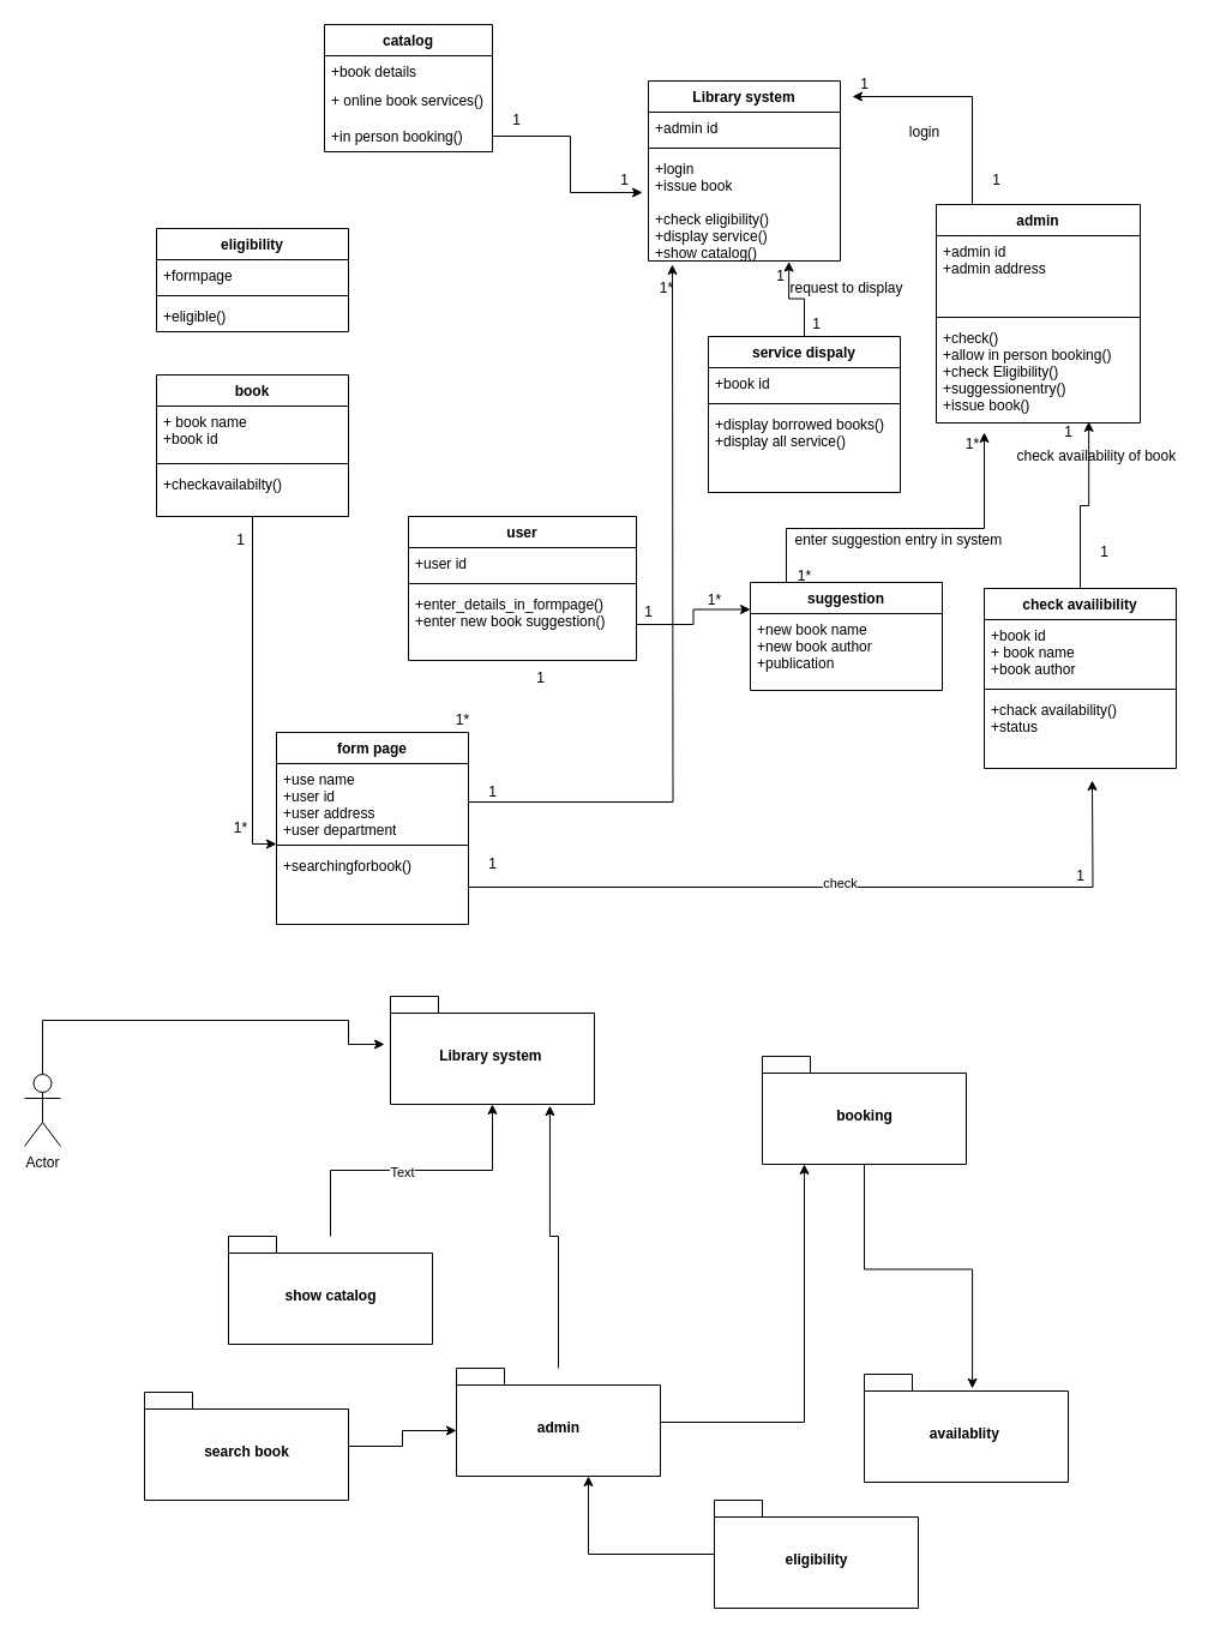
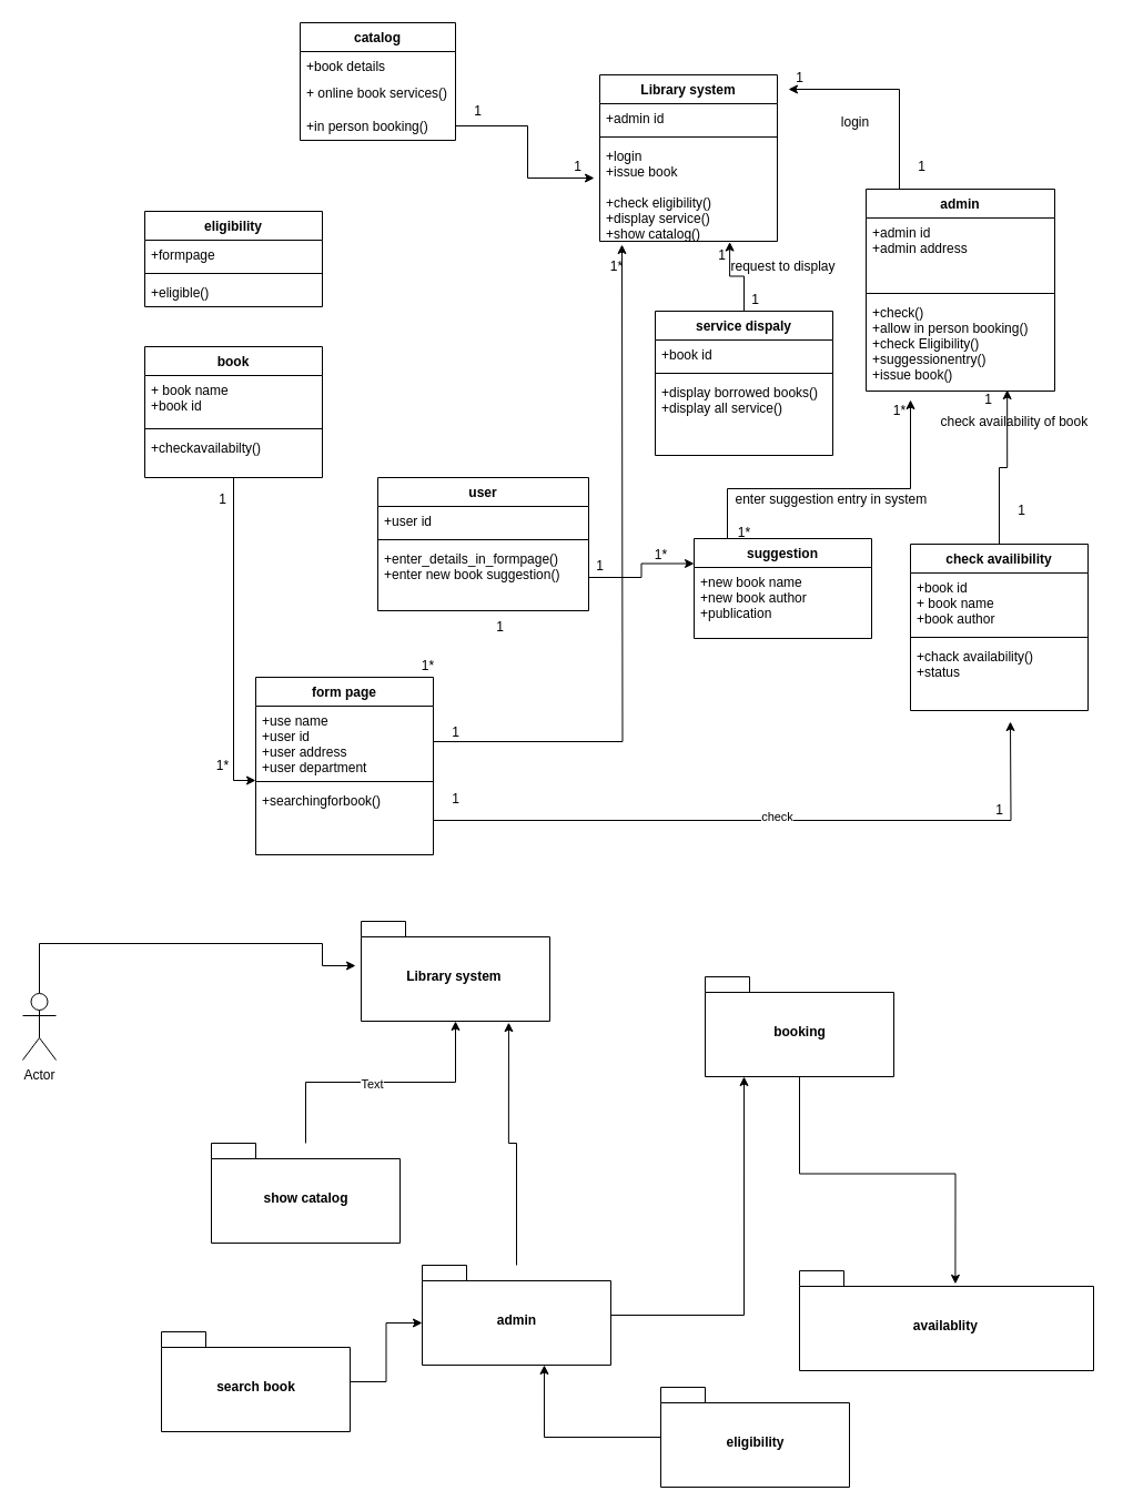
- <mxCell id="81" value="availablity&amp;nbsp;" style="shape=folder;fontStyle=1;spacingTop=10;tabWidth=40;tabHeight=14;tabPosition=left;html=1;" vertex="1" parent="1"><mxGeometry x="720" y="1145" width="170" height="90" as="geometry" /></mxCell>
+ <mxCell id="81" value="availablity&amp;nbsp;" style="shape=folder;fontStyle=1;spacingTop=10;tabWidth=40;tabHeight=14;tabPosition=left;html=1;" vertex="1" parent="1"><mxGeometry x="720" y="1145" width="265" height="90" as="geometry" /></mxCell>
- <mxCell id="89" value="search book" style="shape=folder;fontStyle=1;spacingTop=10;tabWidth=40;tabHeight=14;tabPosition=left;html=1;" vertex="1" parent="1"><mxGeometry x="120" y="1160" width="170" height="90" as="geometry" /></mxCell>
+ <mxCell id="89" value="search book" style="shape=folder;fontStyle=1;spacingTop=10;tabWidth=40;tabHeight=14;tabPosition=left;html=1;" vertex="1" parent="1"><mxGeometry x="145" y="1200" width="170" height="90" as="geometry" /></mxCell>
